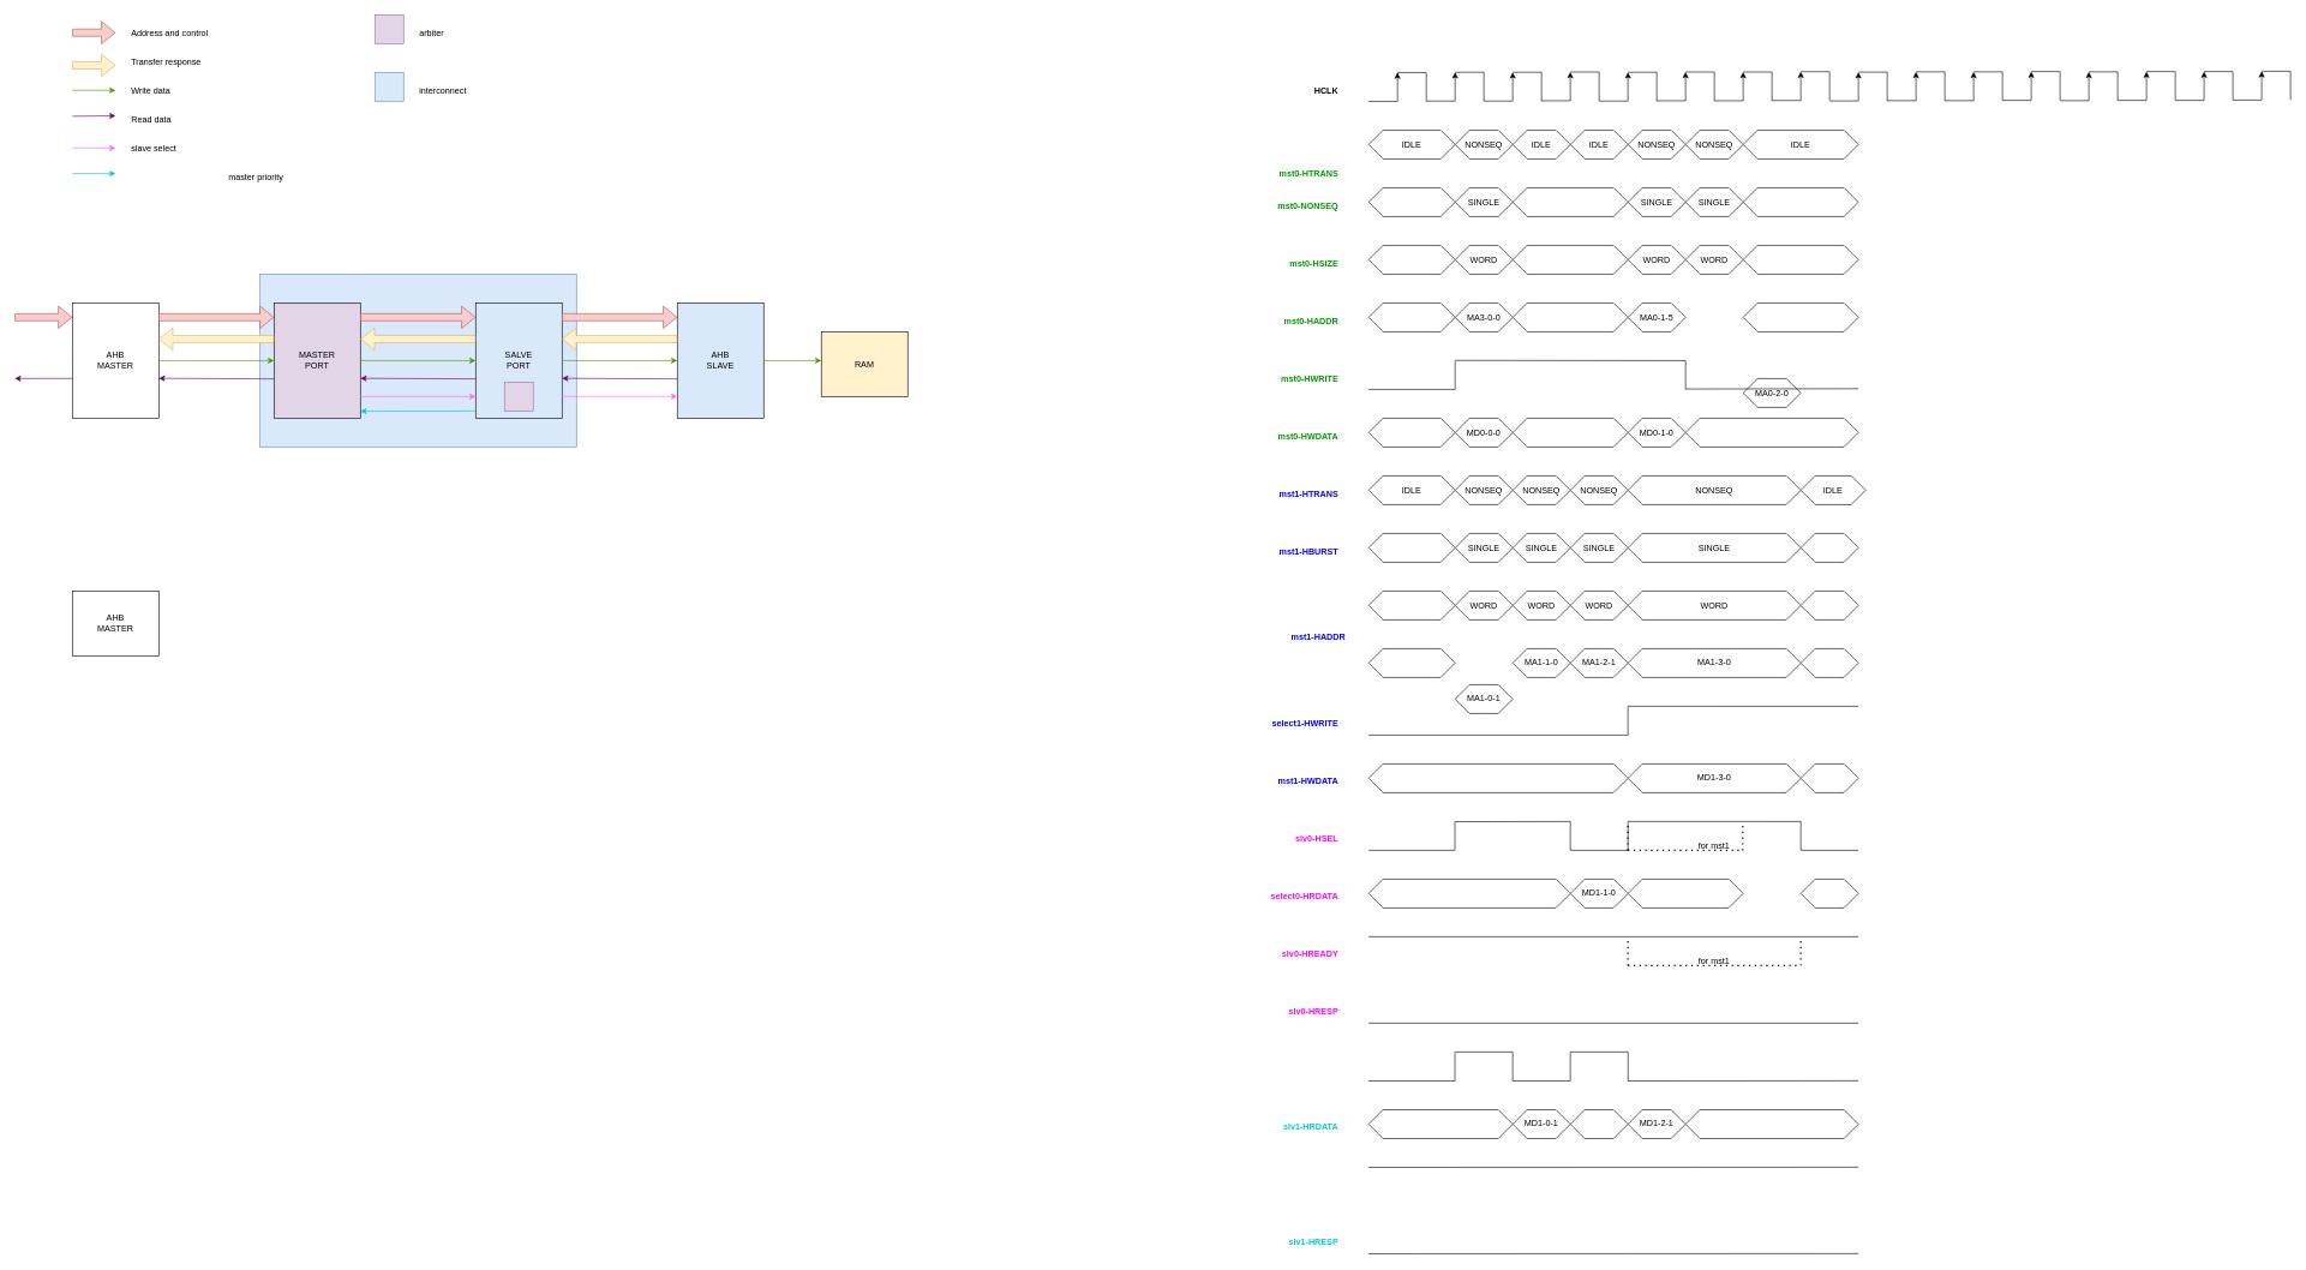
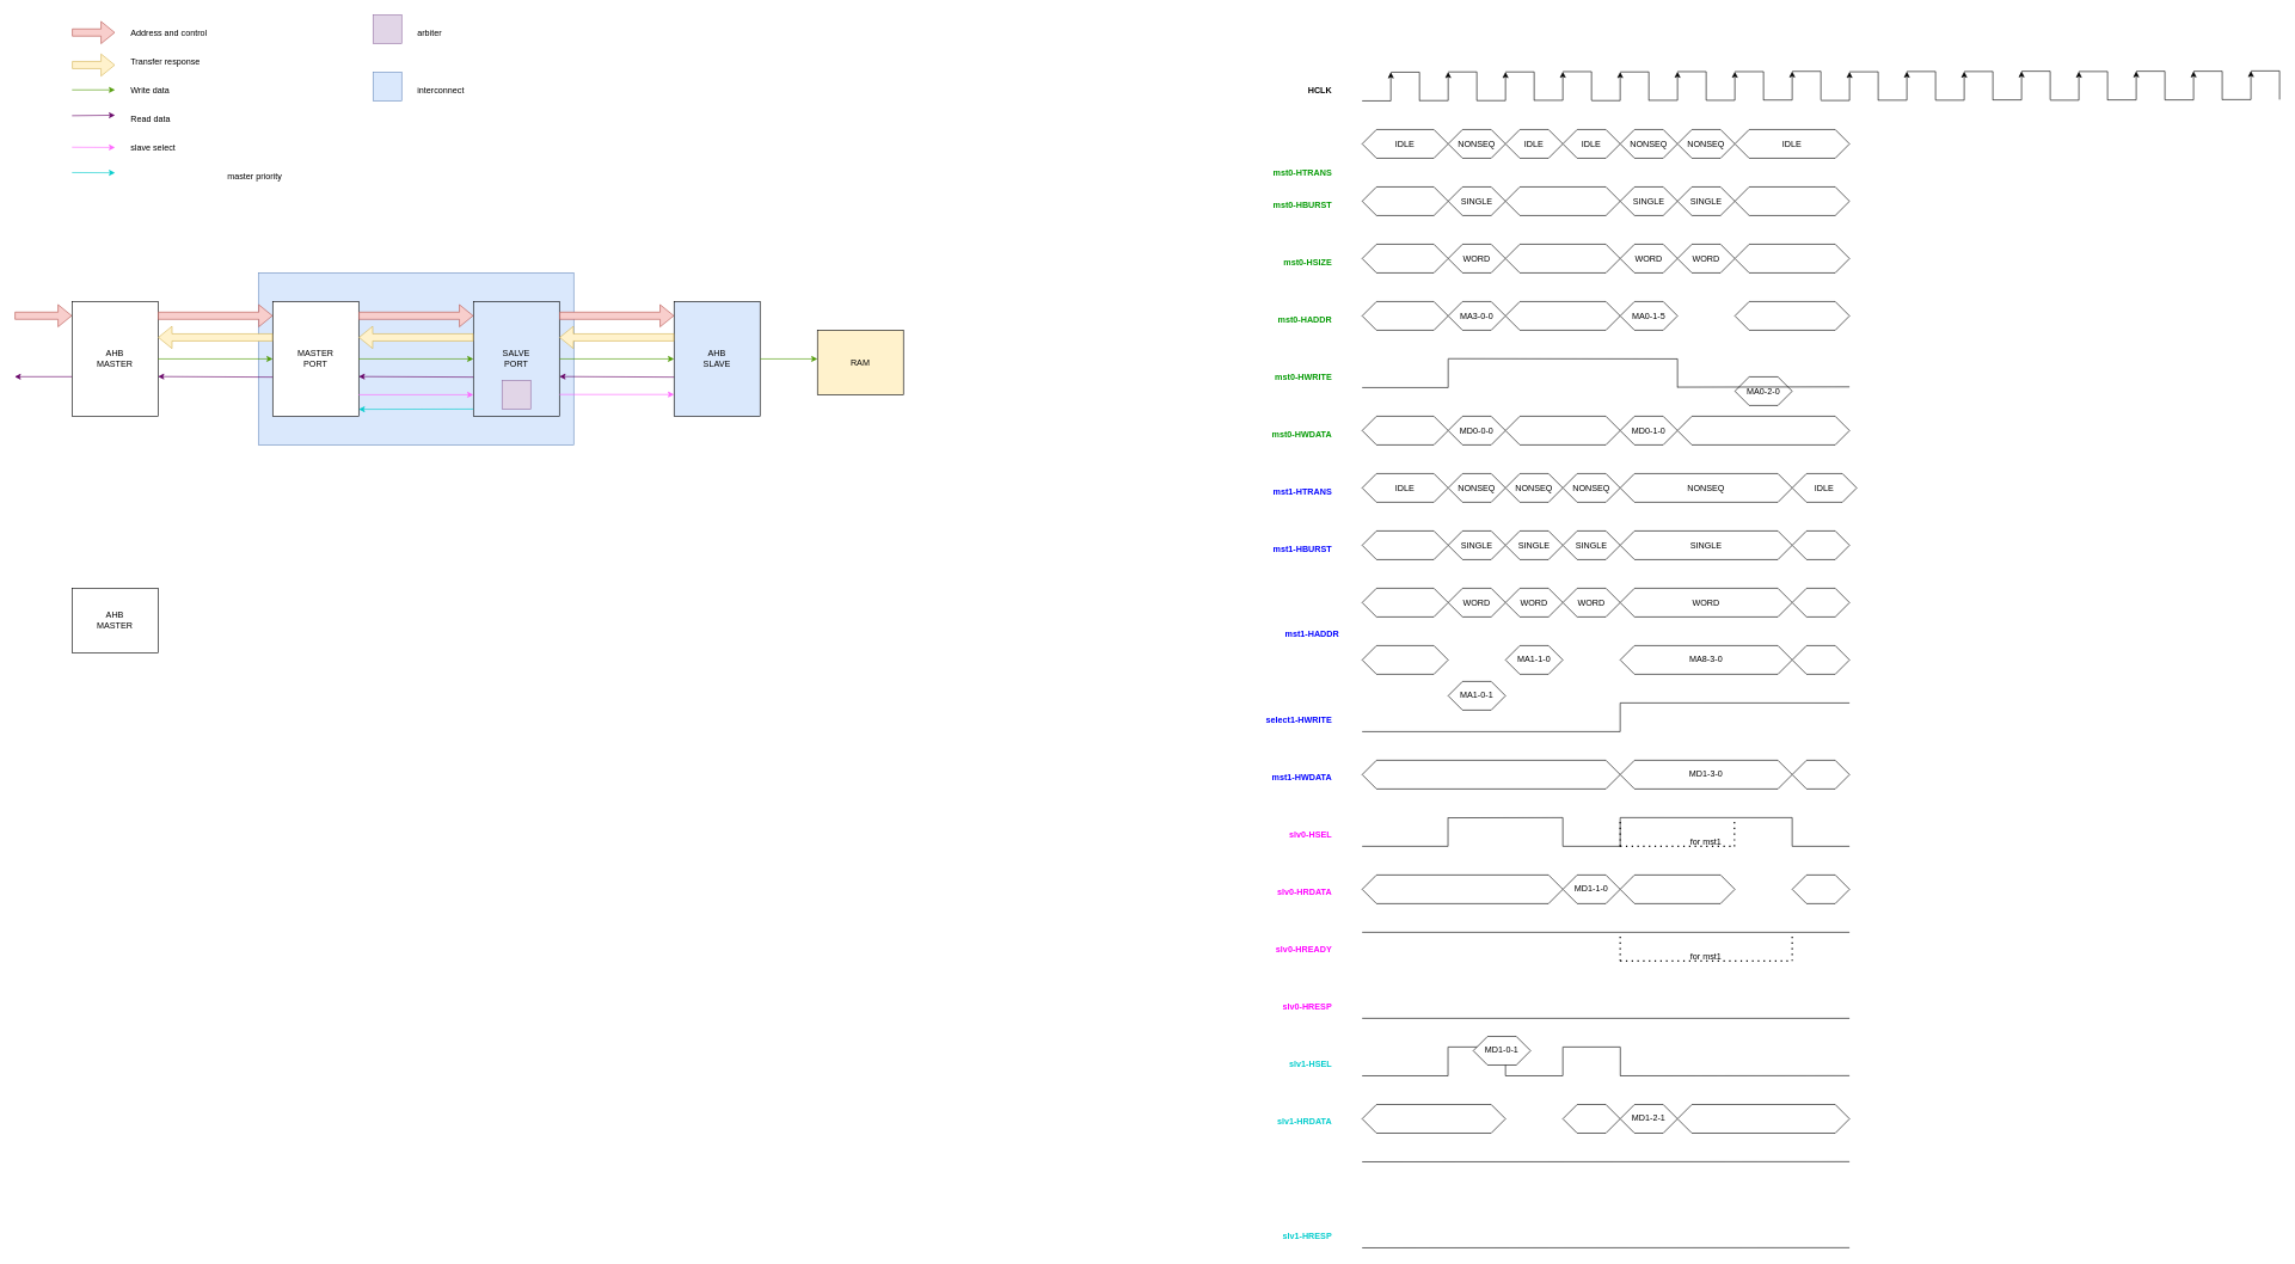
- <mxCell id="70" value="mst0-NONSEQ" style="text;html=1;strokeColor=none;fillColor=none;align=right;verticalAlign=middle;whiteSpace=wrap;rounded=0;fontStyle=1;fontColor=#009900;" parent="1" vertex="1"><mxGeometry y="270" width="320" height="30" as="geometry" x="1540" /></mxCell>
+ <mxCell id="70" value="mst0-HBURST" style="text;html=1;strokeColor=none;fillColor=none;align=right;verticalAlign=middle;whiteSpace=wrap;rounded=0;fontStyle=1;fontColor=#009900;" parent="1" vertex="1"><mxGeometry y="270" width="320" height="30" as="geometry" x="1540" /></mxCell>
- <mxCell id="191" value="MASTER&lt;br&gt;PORT" style="rounded=0;whiteSpace=wrap;html=1;fillColor=#e1d5e7;" parent="1" vertex="1"><mxGeometry x="380" y="420" width="120" height="160" as="geometry" /></mxCell>
+ <mxCell id="191" value="MASTER&lt;br&gt;PORT" style="rounded=0;whiteSpace=wrap;html=1;" parent="1" vertex="1"><mxGeometry x="380" y="420" width="120" height="160" as="geometry" /></mxCell>
- <mxCell id="142" value="MA1-2-1" style="shape=hexagon;perimeter=hexagonPerimeter2;whiteSpace=wrap;html=1;fixedSize=1;" parent="1" vertex="1"><mxGeometry x="2180" y="900" width="80" height="40" as="geometry" /></mxCell>
- <mxCell id="155" value="MA1-3-0" style="shape=hexagon;perimeter=hexagonPerimeter2;whiteSpace=wrap;html=1;fixedSize=1;" parent="1" vertex="1"><mxGeometry x="2260" y="900" width="240" height="40" as="geometry" /></mxCell>
+ <mxCell id="155" value="MA8-3-0" style="shape=hexagon;perimeter=hexagonPerimeter2;whiteSpace=wrap;html=1;fixedSize=1;" parent="1" vertex="1"><mxGeometry x="2260" y="900" width="240" height="40" as="geometry" /></mxCell>
- <mxCell id="112" value="&lt;font color=&quot;#ff00ff&quot;&gt;select0-HRDATA&lt;/font&gt;" style="text;html=1;strokeColor=none;fillColor=none;align=right;verticalAlign=middle;whiteSpace=wrap;rounded=0;fontStyle=1;fontColor=#0000FF;" parent="1" vertex="1"><mxGeometry y="1230" width="320" height="30" as="geometry" x="1540" /></mxCell>
+ <mxCell id="112" value="&lt;font color=&quot;#ff00ff&quot;&gt;slv0-HRDATA&lt;/font&gt;" style="text;html=1;strokeColor=none;fillColor=none;align=right;verticalAlign=middle;whiteSpace=wrap;rounded=0;fontStyle=1;fontColor=#0000FF;" parent="1" vertex="1"><mxGeometry y="1230" width="320" height="30" as="geometry" x="1540" /></mxCell>
+ <mxCell id="128" value="&lt;font&gt;slv1-HSEL&lt;/font&gt;" style="text;html=1;strokeColor=none;fillColor=none;align=right;verticalAlign=middle;whiteSpace=wrap;rounded=0;fontStyle=1;fontColor=#00CCCC;" parent="1" vertex="1"><mxGeometry y="1470.22" width="320" height="30" as="geometry" x="1540" /></mxCell>
- <mxCell id="138" value="MD1-0-1" style="shape=hexagon;perimeter=hexagonPerimeter2;whiteSpace=wrap;html=1;fixedSize=1;" parent="1" vertex="1"><mxGeometry x="2100" y="1540.22" width="80" height="40" as="geometry" /></mxCell>
+ <mxCell id="138" value="MD1-0-1" style="shape=hexagon;perimeter=hexagonPerimeter2;whiteSpace=wrap;html=1;fixedSize=1;" parent="1" vertex="1"><mxGeometry x="2055" y="1445.22" width="80" height="40" as="geometry" /></mxCell>
